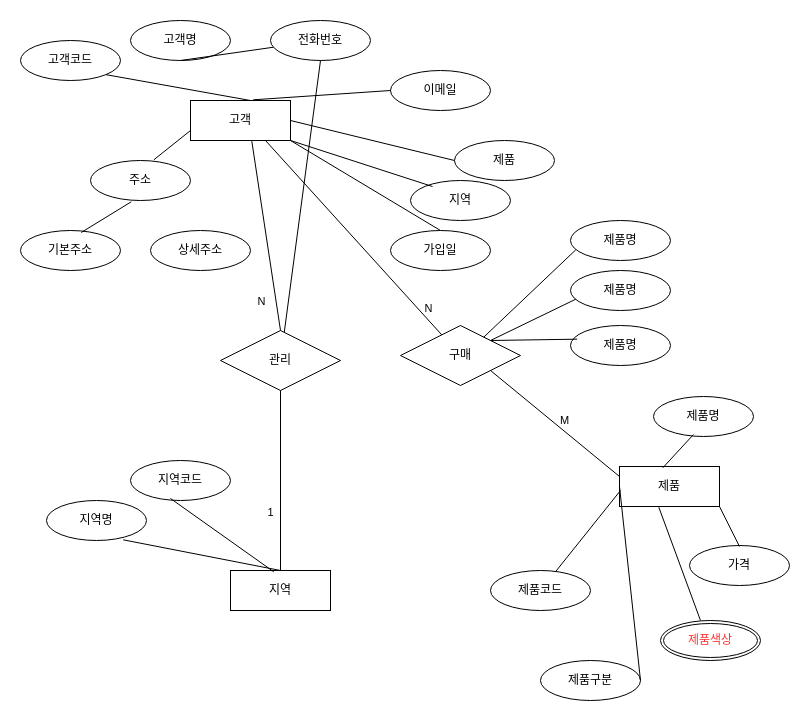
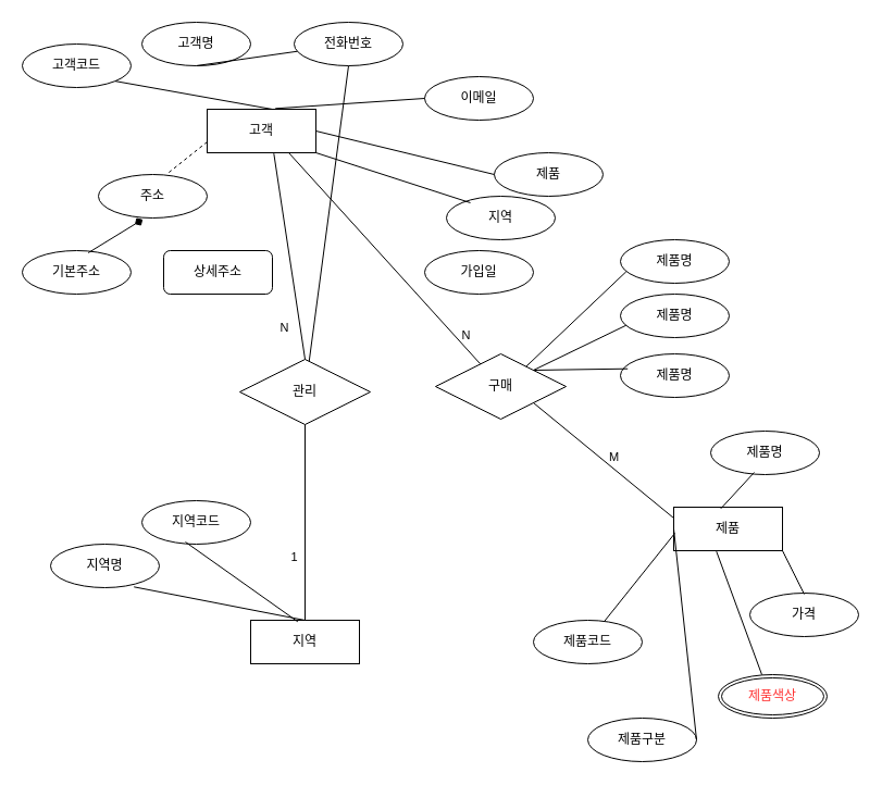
- <mxCell id="14" value="" style="endArrow=none;html=1;rounded=0;exitX=0;exitY=0.75;exitDx=0;exitDy=0;entryX=0.633;entryY=-0.017;entryDx=0;entryDy=0;entryPerimeter=0;" parent="1" source="2" target="11" edge="1"><mxGeometry relative="1" as="geometry"><mxPoint x="190" y="145" as="sourcePoint" /><mxPoint x="260" y="184" as="targetPoint" /></mxGeometry></mxCell>
+ <mxCell id="14" value="" style="endArrow=none;html=1;rounded=0;exitX=0;exitY=0.75;exitDx=0;exitDy=0;entryX=0.633;entryY=-0.017;entryDx=0;entryDy=0;entryPerimeter=0;dashed=1;" parent="1" source="2" target="11" edge="1"><mxGeometry relative="1" as="geometry"><mxPoint x="190" y="145" as="sourcePoint" /><mxPoint x="260" y="184" as="targetPoint" /></mxGeometry></mxCell>
- <mxCell id="16" value="" style="endArrow=none;html=1;rounded=0;exitX=1;exitY=1;exitDx=0;exitDy=0;entryX=0.5;entryY=0;entryDx=0;entryDy=0;entryPerimeter=0;" parent="1" source="2" target="17" edge="1"><mxGeometry relative="1" as="geometry"><mxPoint x="200" y="140" as="sourcePoint" /><mxPoint x="270" y="190" as="targetPoint" /></mxGeometry></mxCell>
- <mxCell id="15" value="" style="endArrow=none;html=1;rounded=0;entryX=0.407;entryY=1.033;entryDx=0;entryDy=0;entryPerimeter=0;exitX=0.607;exitY=0.05;exitDx=0;exitDy=0;exitPerimeter=0;" parent="1" source="12" target="11" edge="1"><mxGeometry relative="1" as="geometry"><mxPoint x="90" y="220" as="sourcePoint" /><mxPoint x="163" y="169" as="targetPoint" /></mxGeometry></mxCell>
+ <mxCell id="15" value="" style="endArrow=diamond;html=1;rounded=0;entryX=0.407;entryY=1.033;entryDx=0;entryDy=0;entryPerimeter=0;exitX=0.607;exitY=0.05;exitDx=0;exitDy=0;exitPerimeter=0;" parent="1" source="12" target="11" edge="1"><mxGeometry relative="1" as="geometry"><mxPoint x="90" y="220" as="sourcePoint" /><mxPoint x="163" y="169" as="targetPoint" /></mxGeometry></mxCell>
- <mxCell id="13" value="상세주소" style="ellipse;whiteSpace=wrap;html=1;align=center;" parent="1" vertex="1"><mxGeometry x="150" y="230" width="100" height="40" as="geometry" /></mxCell>
+ <mxCell id="13" value="상세주소" style="whiteSpace=wrap;html=1;align=center;rounded=1;" parent="1" vertex="1"><mxGeometry x="150" y="230" width="100" height="40" as="geometry" /></mxCell>
